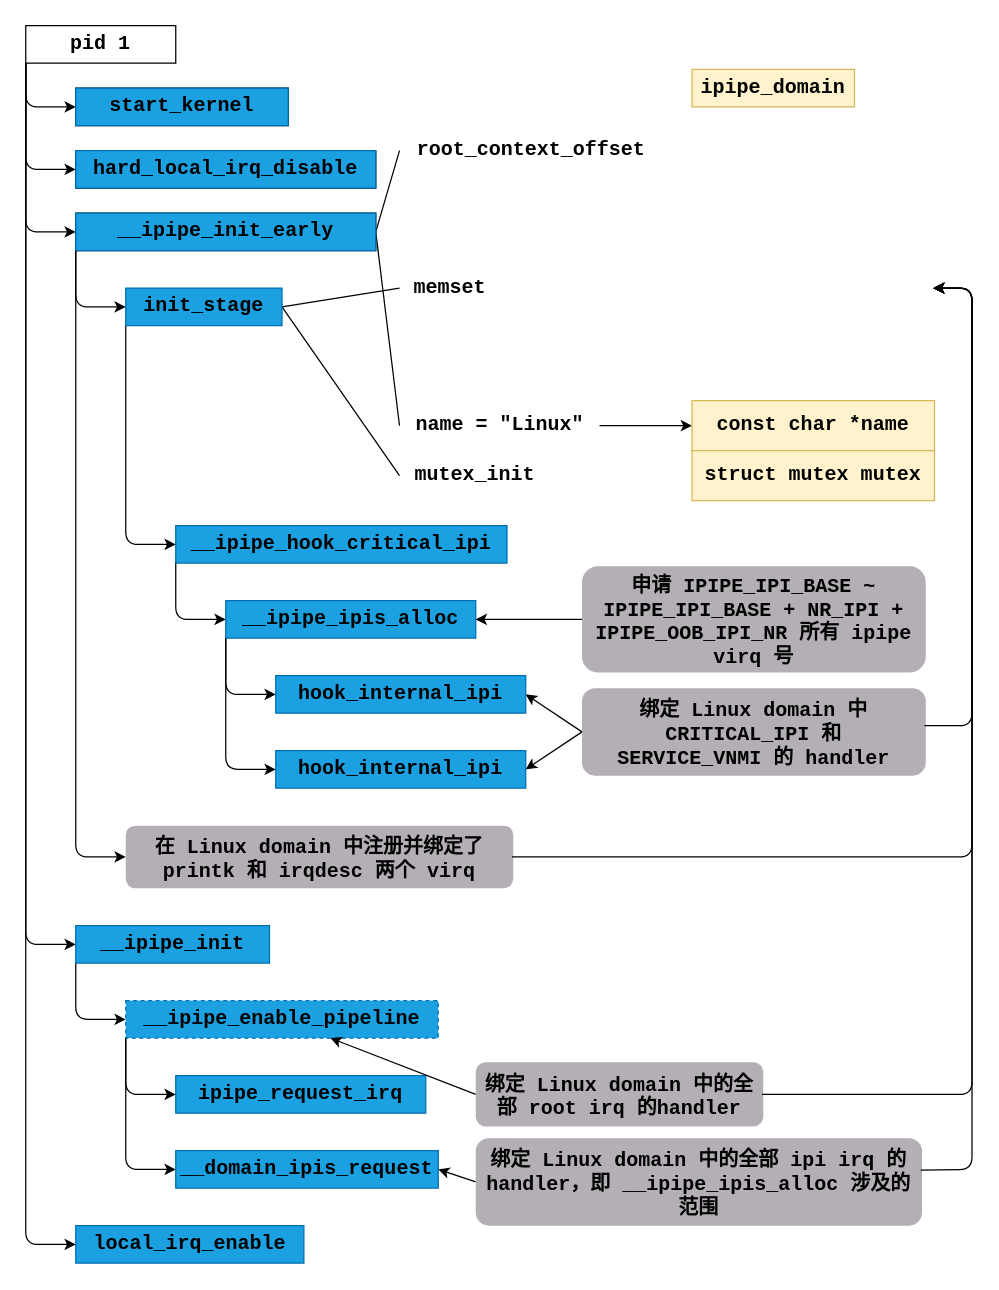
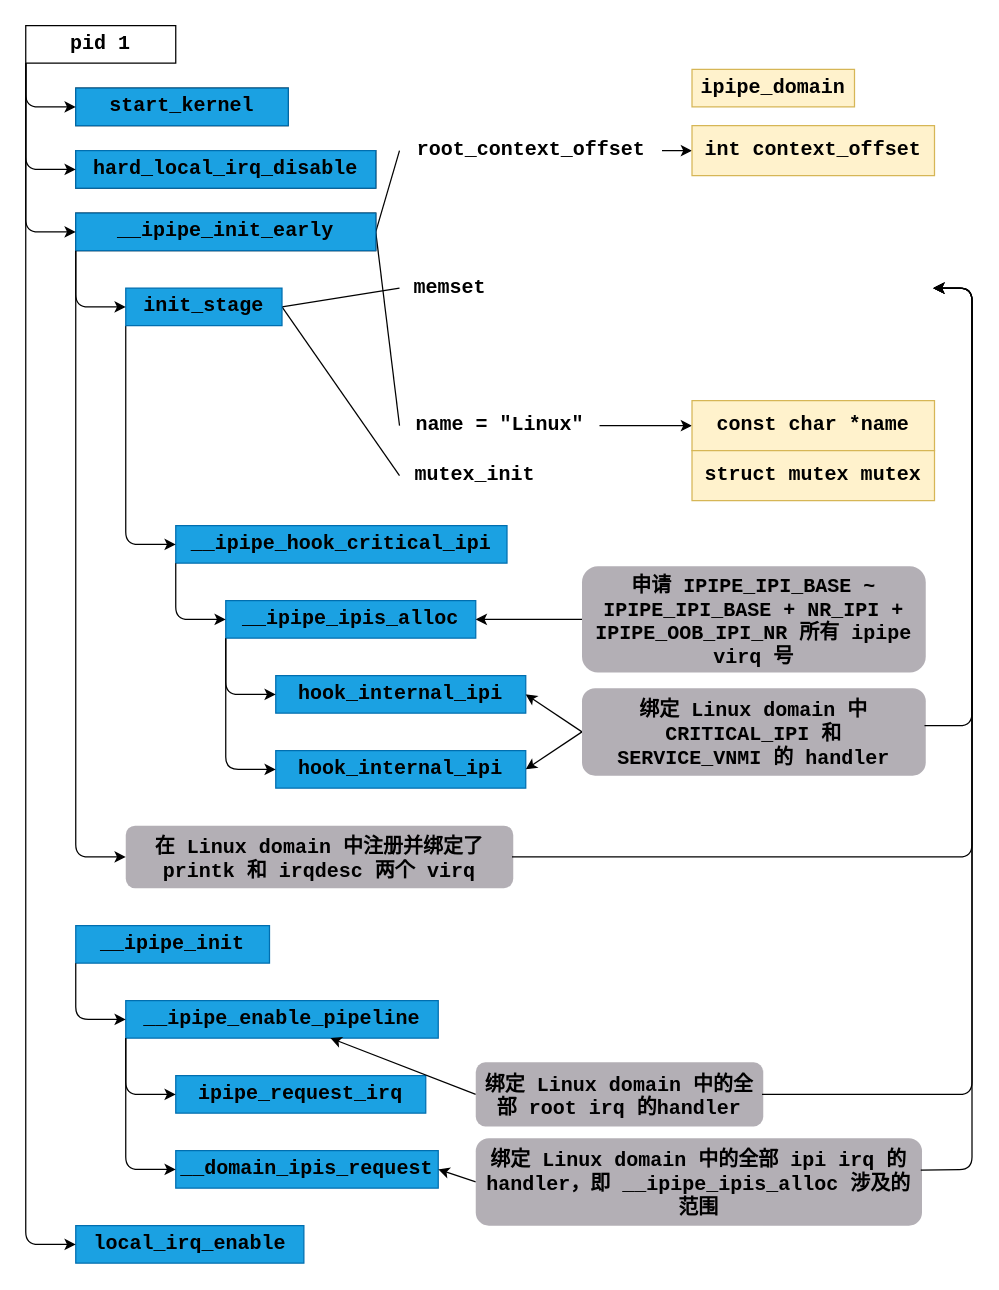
+ <mxCell id="36" style="edgeStyle=none;html=1;exitX=1;exitY=0.5;exitDx=0;exitDy=0;entryX=0;entryY=0.5;entryDx=0;entryDy=0;fontFamily=Courier New;fontSize=16;startArrow=none;fontStyle=1;fontColor=#000000;labelBackgroundColor=none;" parent="2" source="25" target="47" edge="1"><mxGeometry relative="1" as="geometry" /></mxCell>
+ <mxCell id="47" value="int context_offset" style="rounded=0;whiteSpace=wrap;html=1;sketch=0;fontFamily=Courier New;fontSize=16;fillColor=#fff2cc;fontStyle=1;container=0;strokeColor=#d6b656;fontColor=#000000;labelBackgroundColor=none;" parent="2" vertex="1"><mxGeometry x="533" y="80" width="194" height="40" as="geometry" /></mxCell>
- <mxCell id="12" style="edgeStyle=none;html=1;exitX=0;exitY=1;exitDx=0;exitDy=0;entryX=0;entryY=0.5;entryDx=0;entryDy=0;fontFamily=Courier New;fontSize=16;fontStyle=1;fontColor=#000000;labelBackgroundColor=none;" parent="2" source="53" target="3" edge="1"><mxGeometry relative="1" as="geometry"><Array as="points"><mxPoint y="735" /></Array></mxGeometry></mxCell>
- <mxCell id="10" value="__ipipe_enable_pipeline" style="rounded=0;whiteSpace=wrap;html=1;fontFamily=Courier New;fontSize=16;fontStyle=1;container=0;fillColor=#1ba1e2;fontColor=#000000;strokeColor=#006EAF;labelBackgroundColor=none;dashed=1;" parent="2" vertex="1"><mxGeometry x="80" y="780" width="250" height="30" as="geometry" /></mxCell>
+ <mxCell id="10" value="__ipipe_enable_pipeline" style="rounded=0;whiteSpace=wrap;html=1;fontFamily=Courier New;fontSize=16;fontStyle=1;container=0;fillColor=#1ba1e2;fontColor=#000000;strokeColor=#006EAF;labelBackgroundColor=none;" parent="2" vertex="1"><mxGeometry x="80" y="780" width="250" height="30" as="geometry" /></mxCell>
